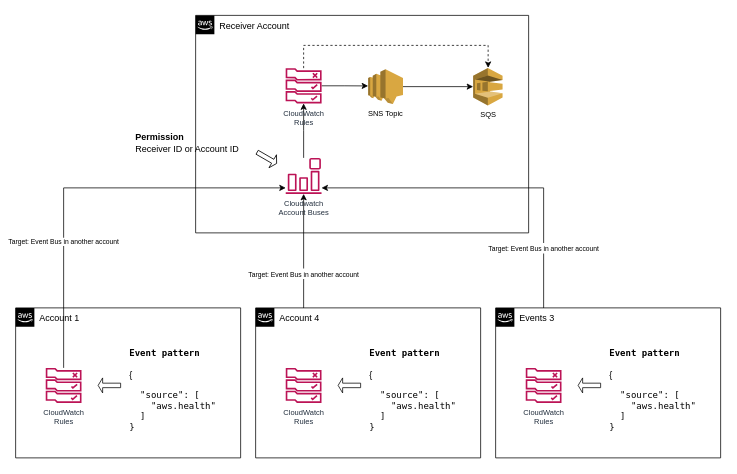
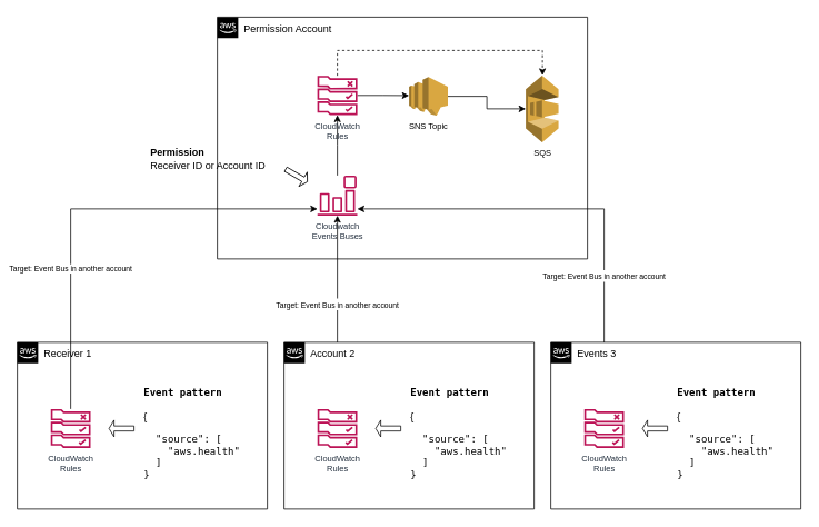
- <mxCell id="2" value="Receiver Account" style="points=[[0,0],[0.25,0],[0.5,0],[0.75,0],[1,0],[1,0.25],[1,0.5],[1,0.75],[1,1],[0.75,1],[0.5,1],[0.25,1],[0,1],[0,0.75],[0,0.5],[0,0.25]];outlineConnect=0;html=1;whiteSpace=wrap;fontSize=12;fontStyle=0;shape=mxgraph.aws4.group;grIcon=mxgraph.aws4.group_aws_cloud_alt;verticalAlign=top;align=left;spacingLeft=30;dashed=0;" vertex="1" parent="1"><mxGeometry x="260" y="20" width="444" height="290" as="geometry" /></mxCell>
+ <mxCell id="2" value="Permission Account" style="points=[[0,0],[0.25,0],[0.5,0],[0.75,0],[1,0],[1,0.25],[1,0.5],[1,0.75],[1,1],[0.75,1],[0.5,1],[0.25,1],[0,1],[0,0.75],[0,0.5],[0,0.25]];outlineConnect=0;html=1;whiteSpace=wrap;fontSize=12;fontStyle=0;shape=mxgraph.aws4.group;grIcon=mxgraph.aws4.group_aws_cloud_alt;verticalAlign=top;align=left;spacingLeft=30;dashed=0;" vertex="1" parent="1"><mxGeometry x="260" y="20" width="444" height="290" as="geometry" /></mxCell>
- <mxCell id="23" value="SQS" style="outlineConnect=0;dashed=0;verticalLabelPosition=bottom;verticalAlign=top;align=center;html=1;shape=mxgraph.aws3.sqs;fillColor=#D9A741;gradientColor=none;fontSize=10;" vertex="1" parent="1"><mxGeometry x="630" y="90" width="39.25" height="50" as="geometry" /></mxCell>
+ <mxCell id="23" value="SQS" style="outlineConnect=0;dashed=0;verticalLabelPosition=bottom;verticalAlign=top;align=center;html=1;shape=mxgraph.aws3.sqs;fillColor=#D9A741;gradientColor=none;fontSize=10;" vertex="1" parent="1"><mxGeometry x="630" y="90" width="39.25" height="80" as="geometry" /></mxCell>
- <mxCell id="6" value="Cloudwatch&lt;br&gt;Account Buses" style="outlineConnect=0;fontColor=#232F3E;gradientColor=none;fillColor=#BC1356;strokeColor=none;dashed=0;verticalLabelPosition=bottom;verticalAlign=top;align=center;html=1;fontSize=10;fontStyle=0;aspect=fixed;pointerEvents=1;shape=mxgraph.aws4.event_event_based;" vertex="1" parent="1"><mxGeometry x="380" y="210" width="48" height="48" as="geometry" /></mxCell>
+ <mxCell id="6" value="Cloudwatch&lt;br&gt;Events Buses" style="outlineConnect=0;fontColor=#232F3E;gradientColor=none;fillColor=#BC1356;strokeColor=none;dashed=0;verticalLabelPosition=bottom;verticalAlign=top;align=center;html=1;fontSize=10;fontStyle=0;aspect=fixed;pointerEvents=1;shape=mxgraph.aws4.event_event_based;" vertex="1" parent="1"><mxGeometry x="380" y="210" width="48" height="48" as="geometry" /></mxCell>
- <mxCell id="7" value="Account 1" style="points=[[0,0],[0.25,0],[0.5,0],[0.75,0],[1,0],[1,0.25],[1,0.5],[1,0.75],[1,1],[0.75,1],[0.5,1],[0.25,1],[0,1],[0,0.75],[0,0.5],[0,0.25]];outlineConnect=0;html=1;whiteSpace=wrap;fontSize=12;fontStyle=0;shape=mxgraph.aws4.group;grIcon=mxgraph.aws4.group_aws_cloud_alt;verticalAlign=top;align=left;spacingLeft=30;dashed=0;" vertex="1" parent="1"><mxGeometry x="20" y="410" width="300" height="200" as="geometry" /></mxCell>
+ <mxCell id="7" value="Receiver 1" style="points=[[0,0],[0.25,0],[0.5,0],[0.75,0],[1,0],[1,0.25],[1,0.5],[1,0.75],[1,1],[0.75,1],[0.5,1],[0.25,1],[0,1],[0,0.75],[0,0.5],[0,0.25]];outlineConnect=0;html=1;whiteSpace=wrap;fontSize=12;fontStyle=0;shape=mxgraph.aws4.group;grIcon=mxgraph.aws4.group_aws_cloud_alt;verticalAlign=top;align=left;spacingLeft=30;dashed=0;" vertex="1" parent="1"><mxGeometry x="20" y="410" width="300" height="200" as="geometry" /></mxCell>
- <mxCell id="13" value="Account 4" style="points=[[0,0],[0.25,0],[0.5,0],[0.75,0],[1,0],[1,0.25],[1,0.5],[1,0.75],[1,1],[0.75,1],[0.5,1],[0.25,1],[0,1],[0,0.75],[0,0.5],[0,0.25]];outlineConnect=0;html=1;whiteSpace=wrap;fontSize=12;fontStyle=0;shape=mxgraph.aws4.group;grIcon=mxgraph.aws4.group_aws_cloud_alt;verticalAlign=top;align=left;spacingLeft=30;dashed=0;" vertex="1" parent="1"><mxGeometry x="340" y="410" width="300" height="200" as="geometry" /></mxCell>
+ <mxCell id="13" value="Account 2" style="points=[[0,0],[0.25,0],[0.5,0],[0.75,0],[1,0],[1,0.25],[1,0.5],[1,0.75],[1,1],[0.75,1],[0.5,1],[0.25,1],[0,1],[0,0.75],[0,0.5],[0,0.25]];outlineConnect=0;html=1;whiteSpace=wrap;fontSize=12;fontStyle=0;shape=mxgraph.aws4.group;grIcon=mxgraph.aws4.group_aws_cloud_alt;verticalAlign=top;align=left;spacingLeft=30;dashed=0;" vertex="1" parent="1"><mxGeometry x="340" y="410" width="300" height="200" as="geometry" /></mxCell>
